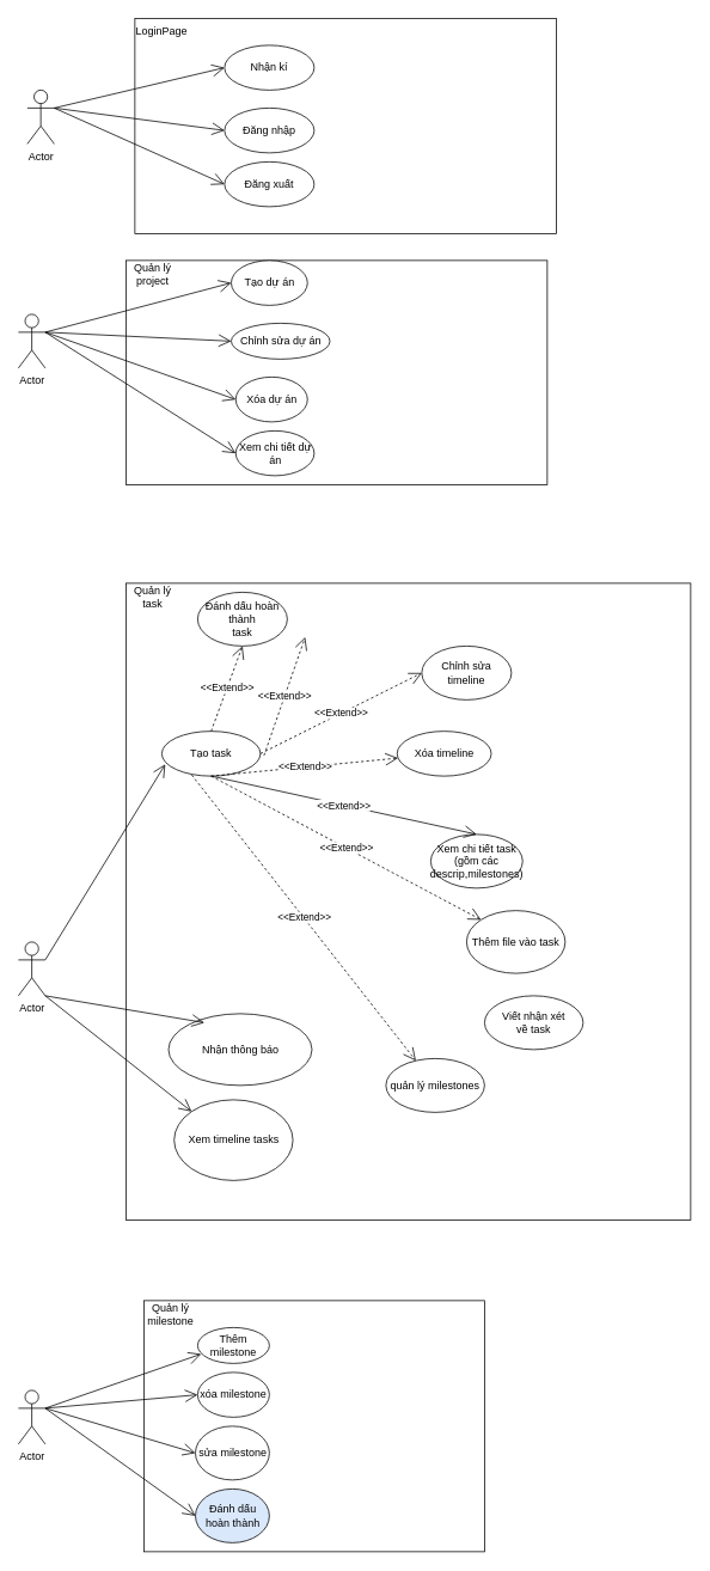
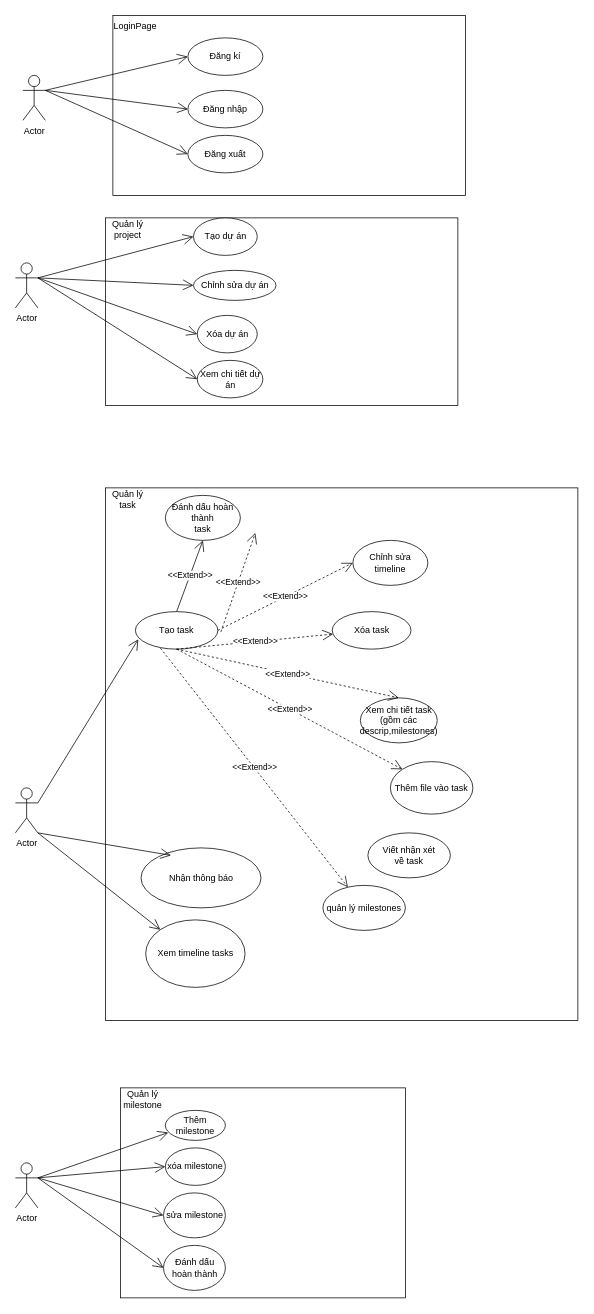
- <mxCell id="9" value="Nhận kí" style="ellipse;whiteSpace=wrap;html=1;" vertex="1" parent="1"><mxGeometry x="250" y="50" width="100" height="50" as="geometry" /></mxCell>
+ <mxCell id="9" value="Đăng kí" style="ellipse;whiteSpace=wrap;html=1;" vertex="1" parent="1"><mxGeometry x="250" y="50" width="100" height="50" as="geometry" /></mxCell>
- <mxCell id="36" value="&amp;lt;&amp;lt;Extend&amp;gt;&amp;gt;" style="endArrow=open;endSize=12;dashed=1;html=1;rounded=0;exitX=0.5;exitY=0;exitDx=0;exitDy=0;entryX=0.5;entryY=1;entryDx=0;entryDy=0;" edge="1" parent="1" source="13" target="17"><mxGeometry width="160" relative="1" as="geometry"><mxPoint x="284" y="832" as="sourcePoint" /><mxPoint x="390" y="700" as="targetPoint" /></mxGeometry></mxCell>
+ <mxCell id="36" value="&amp;lt;&amp;lt;Extend&amp;gt;&amp;gt;" style="endArrow=open;endSize=12;dashed=0;html=1;rounded=0;exitX=0.5;exitY=0;exitDx=0;exitDy=0;entryX=0.5;entryY=1;entryDx=0;entryDy=0;" edge="1" parent="1" source="13" target="17"><mxGeometry width="160" relative="1" as="geometry"><mxPoint x="284" y="832" as="sourcePoint" /><mxPoint x="390" y="700" as="targetPoint" /></mxGeometry></mxCell>
- <mxCell id="15" value="Xóa timeline" style="ellipse;whiteSpace=wrap;html=1;" vertex="1" parent="1"><mxGeometry x="442.5" y="815" width="105" height="50" as="geometry" /></mxCell>
+ <mxCell id="15" value="Xóa task" style="ellipse;whiteSpace=wrap;html=1;" vertex="1" parent="1"><mxGeometry x="442.5" y="815" width="105" height="50" as="geometry" /></mxCell>
- <mxCell id="29" value="&amp;lt;&amp;lt;Extend&amp;gt;&amp;gt;" style="endArrow=open;endSize=12;dashed=0;html=1;rounded=0;entryX=0.5;entryY=0;entryDx=0;entryDy=0;exitX=0.5;exitY=1;exitDx=0;exitDy=0;" edge="1" parent="1" source="13" target="18"><mxGeometry width="160" relative="1" as="geometry"><mxPoint x="230" y="860" as="sourcePoint" /><mxPoint x="402" y="894" as="targetPoint" /></mxGeometry></mxCell>
+ <mxCell id="29" value="&amp;lt;&amp;lt;Extend&amp;gt;&amp;gt;" style="endArrow=open;endSize=12;dashed=1;html=1;rounded=0;entryX=0.5;entryY=0;entryDx=0;entryDy=0;exitX=0.5;exitY=1;exitDx=0;exitDy=0;" edge="1" parent="1" source="13" target="18"><mxGeometry width="160" relative="1" as="geometry"><mxPoint x="230" y="860" as="sourcePoint" /><mxPoint x="402" y="894" as="targetPoint" /></mxGeometry></mxCell>
- <mxCell id="21" value="Viết nhận xét&lt;br&gt;về task" style="ellipse;whiteSpace=wrap;html=1;" vertex="1" parent="1"><mxGeometry x="540" y="1110" width="110" height="60" as="geometry" /></mxCell>
+ <mxCell id="21" value="Viết nhận xét&lt;br&gt;về task" style="ellipse;whiteSpace=wrap;html=1;" vertex="1" parent="1"><mxGeometry x="490" y="1110" width="110" height="60" as="geometry" /></mxCell>
- <mxCell id="43" value="Đánh dấu hoàn thành" style="ellipse;whiteSpace=wrap;html=1;fillColor=#dae8fc;" vertex="1" parent="1"><mxGeometry x="217.5" y="1660" width="82.5" height="60" as="geometry" /></mxCell>
+ <mxCell id="43" value="Đánh dấu hoàn thành" style="ellipse;whiteSpace=wrap;html=1;" vertex="1" parent="1"><mxGeometry x="217.5" y="1660" width="82.5" height="60" as="geometry" /></mxCell>
